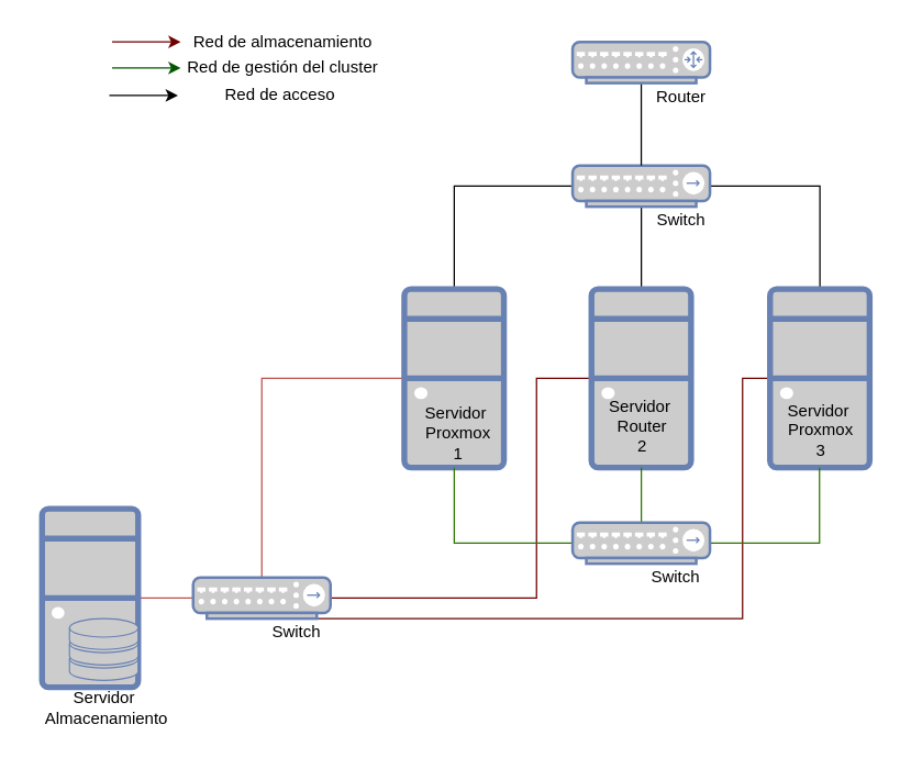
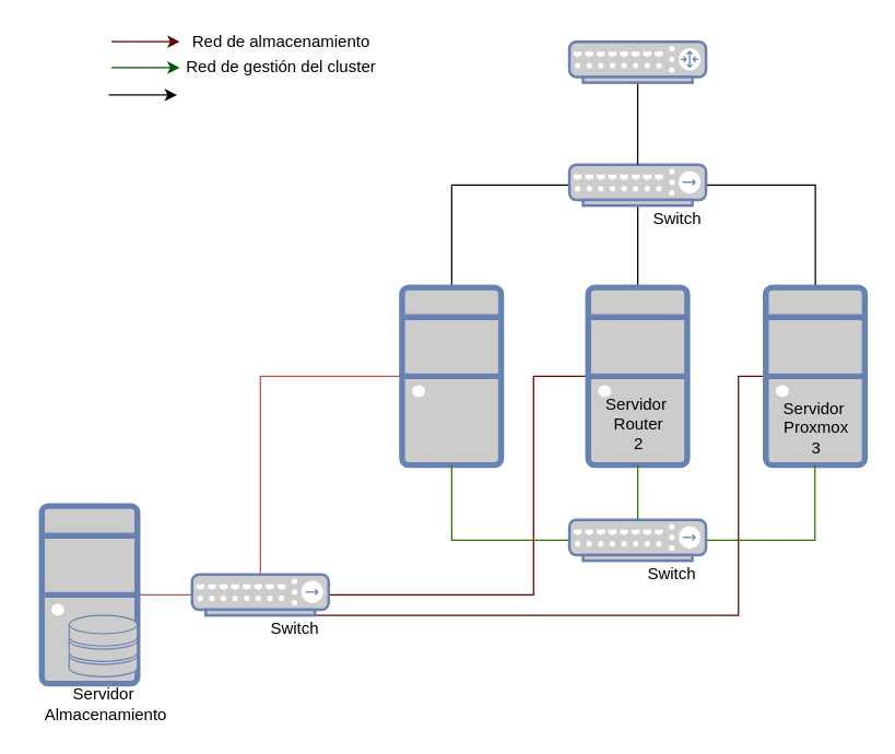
- <mxCell id="34" value="Red de acceso" style="text;html=1;resizable=0;autosize=1;align=center;verticalAlign=middle;points=[];fillColor=none;strokeColor=none;rounded=0;" vertex="1" parent="1"><mxGeometry x="153" y="59" width="100" height="20" as="geometry" /></mxCell>
- <mxCell id="19" value="Router" style="text;html=1;resizable=0;autosize=1;align=center;verticalAlign=middle;points=[];fillColor=none;strokeColor=none;rounded=0;" parent="1" vertex="1"><mxGeometry x="470" y="60" width="50" height="20" as="geometry" /></mxCell>
- <mxCell id="16" value="&lt;div&gt;Servidor&lt;/div&gt;&lt;div&gt;&amp;nbsp;Proxmox&lt;/div&gt;&lt;div&gt;&amp;nbsp;1&lt;/div&gt;" style="text;html=1;resizable=0;autosize=1;align=center;verticalAlign=middle;points=[];fillColor=none;strokeColor=none;rounded=0;" parent="1" vertex="1"><mxGeometry x="296.25" y="290" width="70" height="50" as="geometry" /></mxCell>
